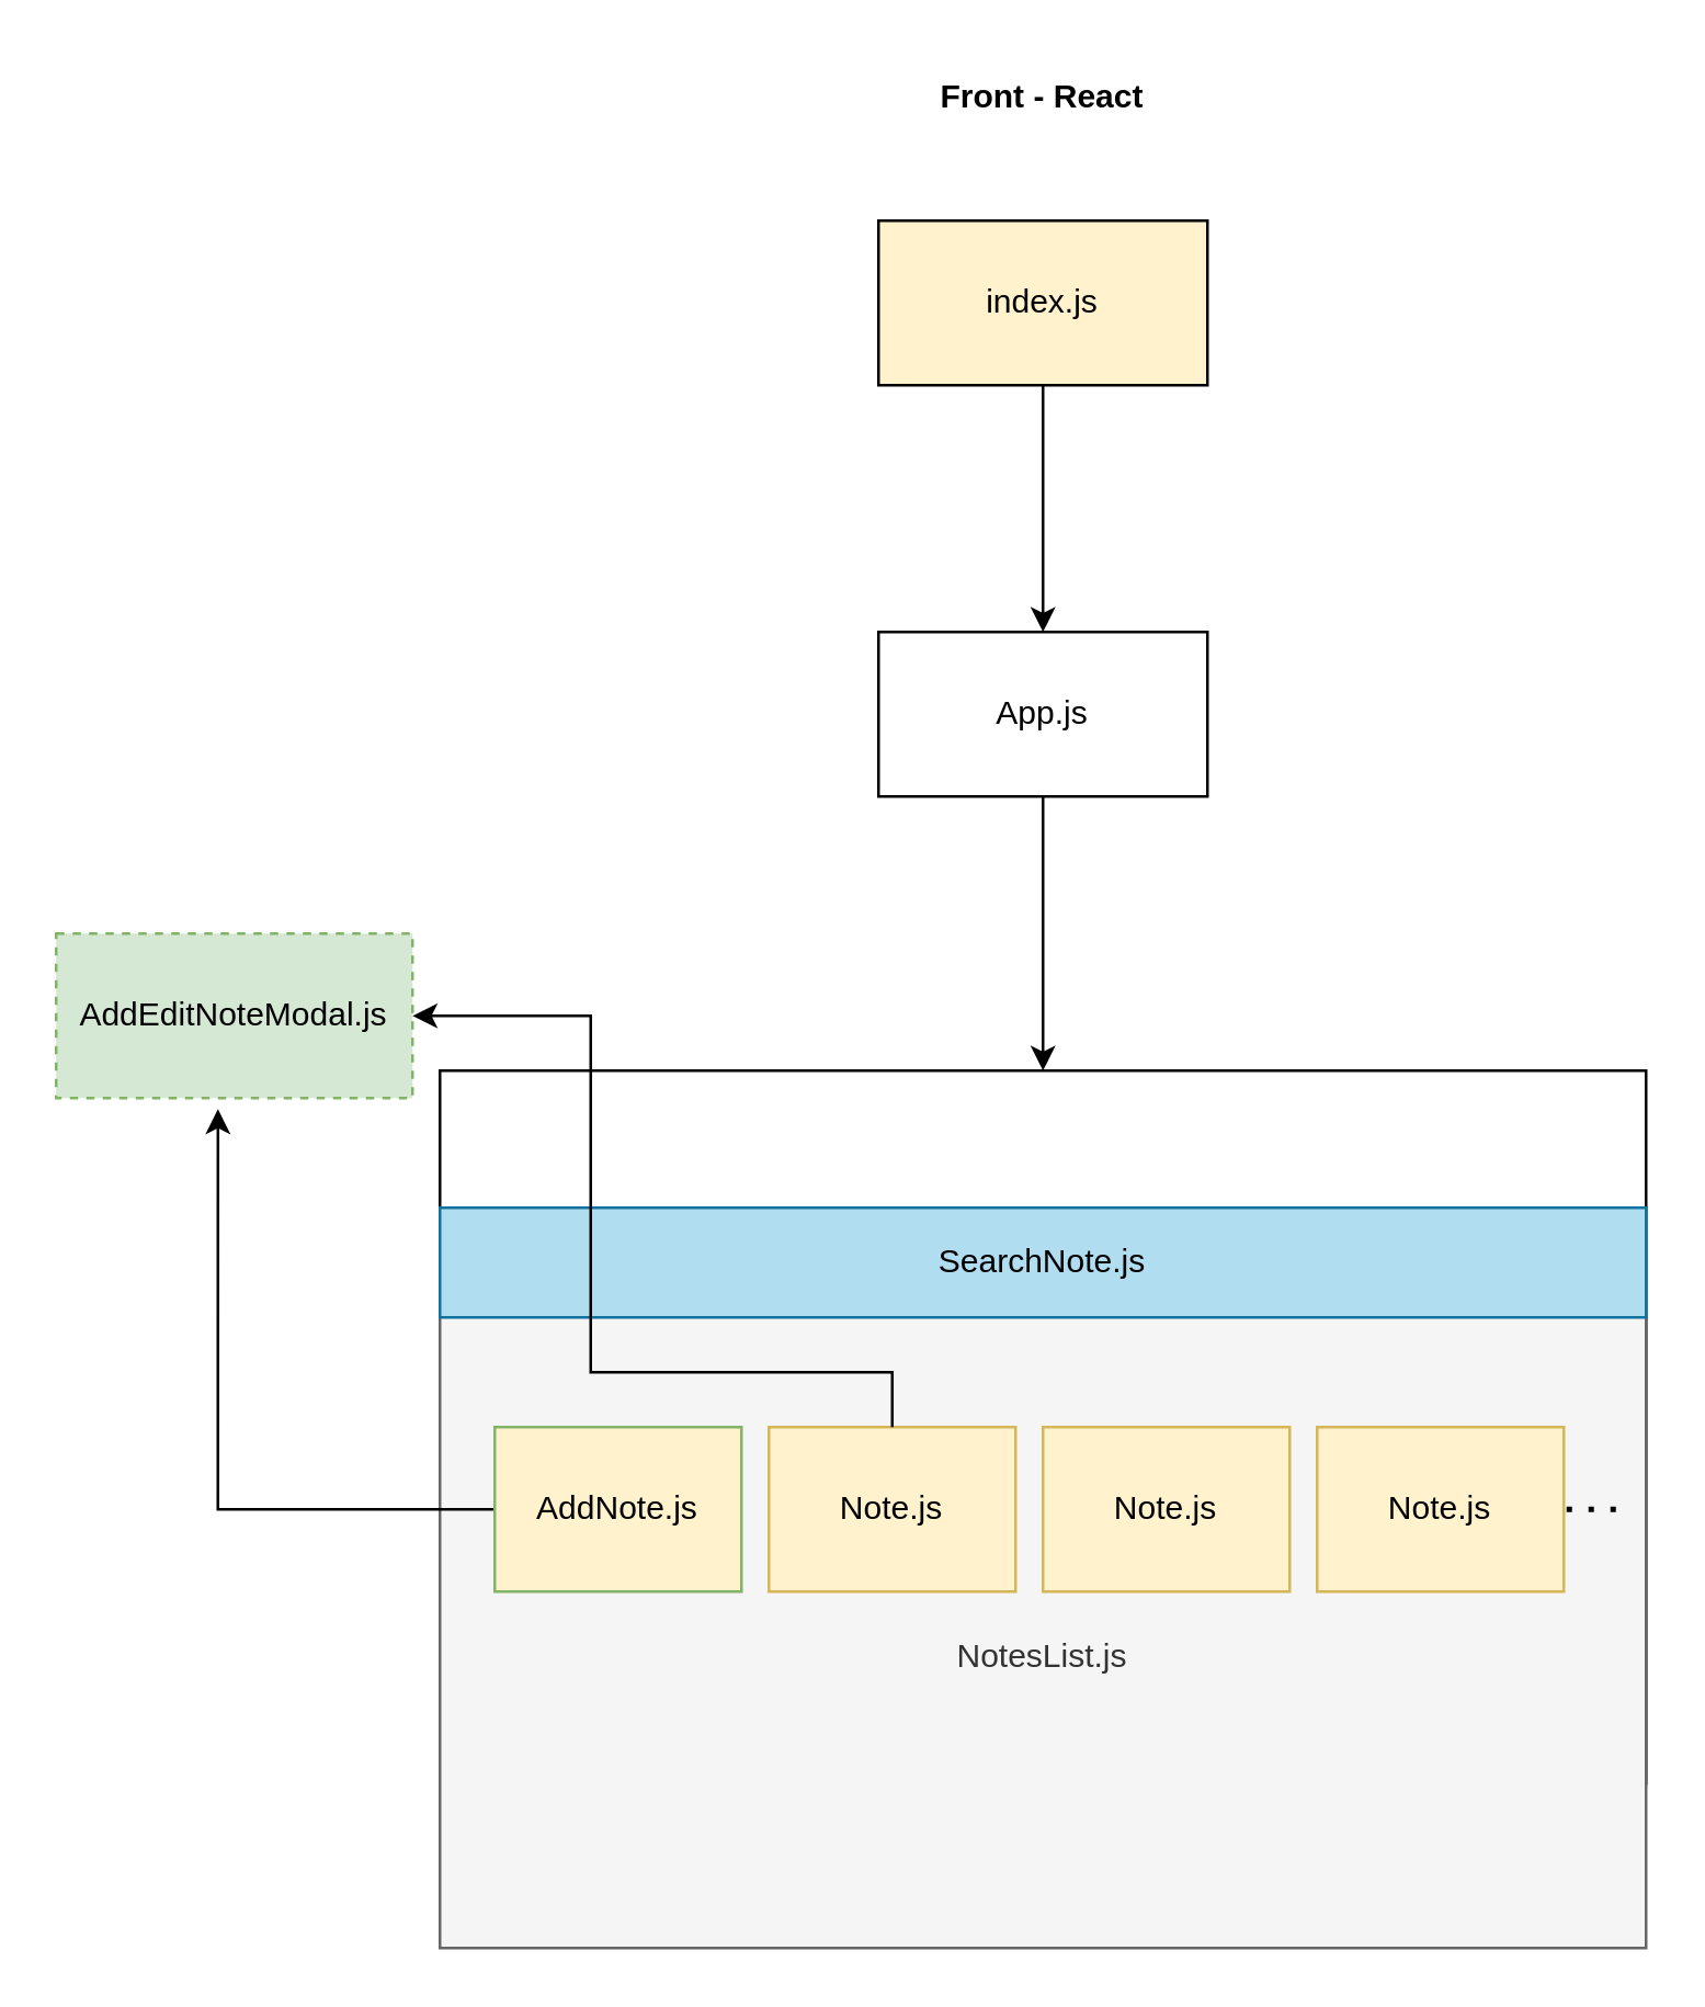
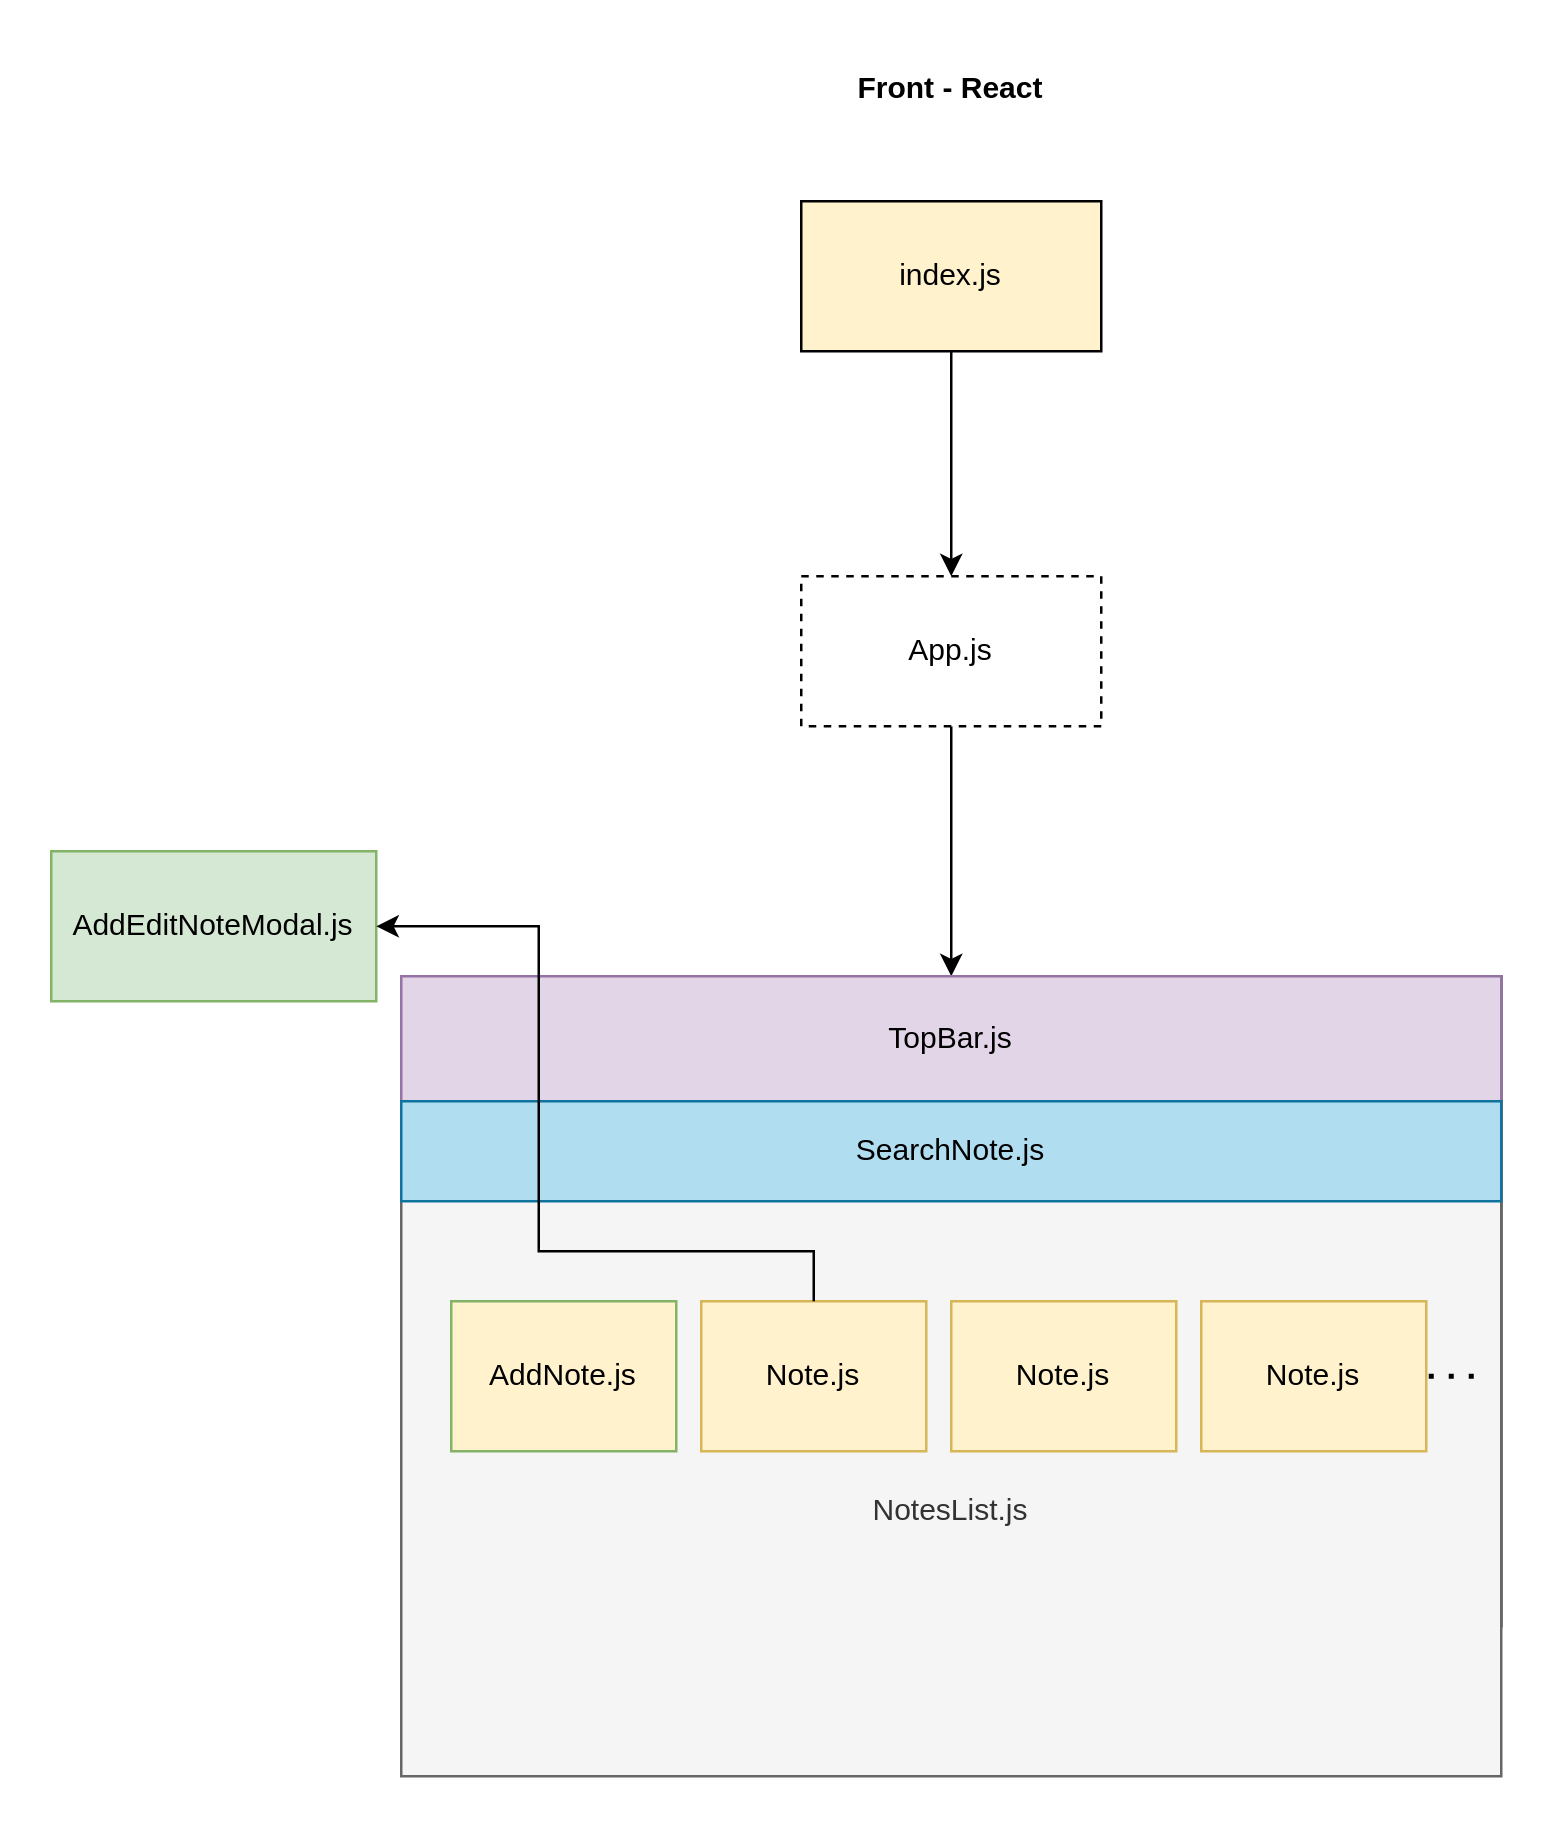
- <mxCell id="5" value="App.js" style="rounded=0;whiteSpace=wrap;html=1;" vertex="1" parent="1"><mxGeometry x="320" y="230" width="120" height="60" as="geometry" /></mxCell>
+ <mxCell id="5" value="App.js" style="rounded=0;whiteSpace=wrap;html=1;dashed=1;" vertex="1" parent="1"><mxGeometry x="320" y="230" width="120" height="60" as="geometry" /></mxCell>
- <mxCell id="14" value="AddEditNoteModal.js" style="rounded=0;whiteSpace=wrap;html=1;fillColor=#d5e8d4;strokeColor=#82b366;dashed=1;" vertex="1" parent="1"><mxGeometry x="20" y="340" width="130" height="60" as="geometry" /></mxCell>
+ <mxCell id="14" value="AddEditNoteModal.js" style="rounded=0;whiteSpace=wrap;html=1;fillColor=#d5e8d4;strokeColor=#82b366;" vertex="1" parent="1"><mxGeometry x="20" y="340" width="130" height="60" as="geometry" /></mxCell>
+ <mxCell id="8" value="TopBar.js" style="rounded=0;whiteSpace=wrap;html=1;fillColor=#e1d5e7;strokeColor=#9673a6;" vertex="1" parent="1"><mxGeometry x="160" y="390" width="440" height="50" as="geometry" /></mxCell>
- <mxCell id="10" style="edgeStyle=orthogonalEdgeStyle;rounded=0;orthogonalLoop=1;jettySize=auto;html=1;entryX=0.454;entryY=1.067;entryDx=0;entryDy=0;entryPerimeter=0;" edge="1" parent="1" source="11" target="14"><mxGeometry relative="1" as="geometry" /></mxCell>
